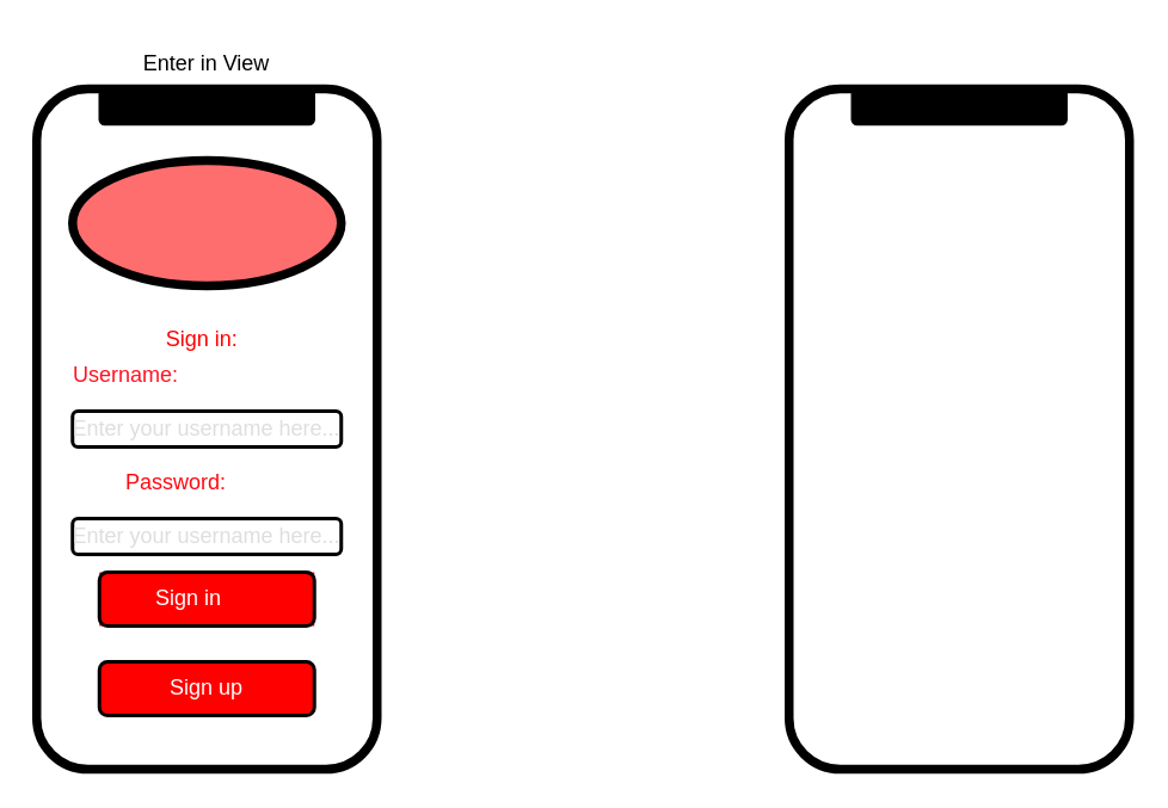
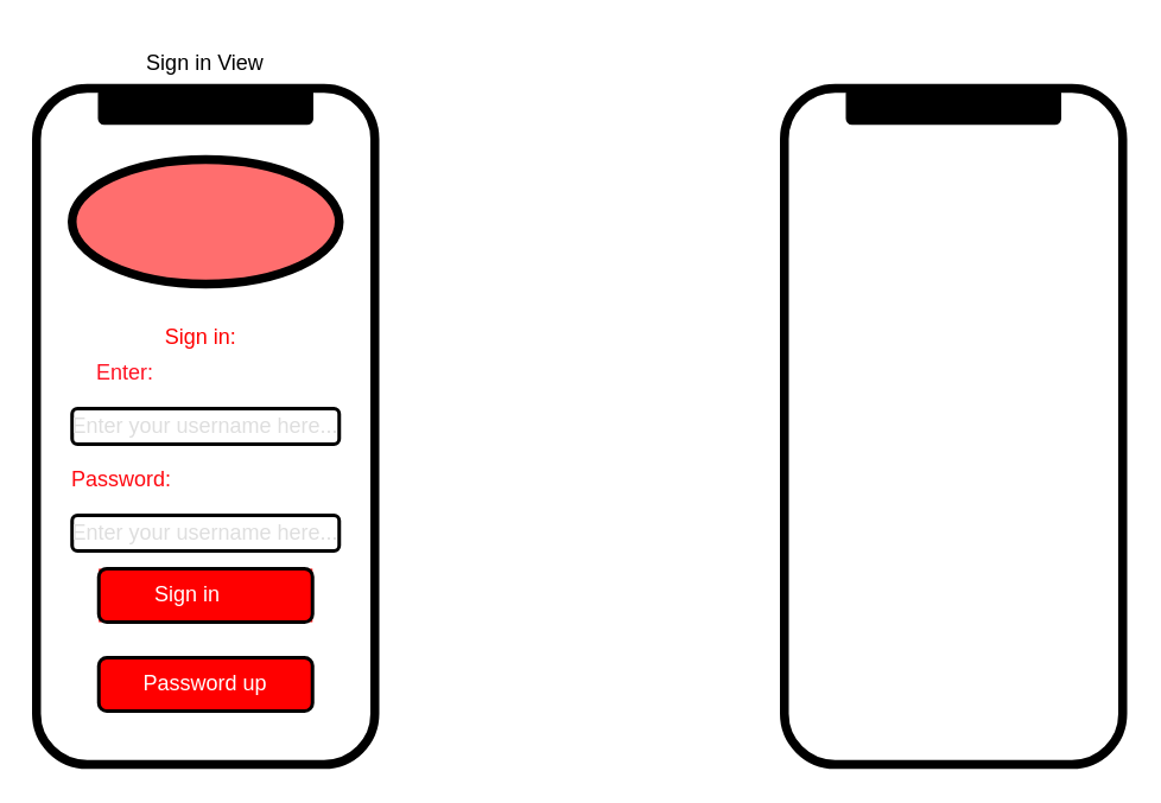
- <mxCell id="2" value="Enter in View" style="text;html=1;strokeColor=none;fillColor=none;align=center;verticalAlign=middle;whiteSpace=wrap;rounded=0;" vertex="1" parent="1"><mxGeometry x="50" y="20" width="130" height="29" as="geometry" /></mxCell>
+ <mxCell id="2" value="Sign in View" style="text;html=1;strokeColor=none;fillColor=none;align=center;verticalAlign=middle;whiteSpace=wrap;rounded=0;" vertex="1" parent="1"><mxGeometry x="50" y="20" width="130" height="29" as="geometry" /></mxCell>
- <mxCell id="9" value="&lt;font color=&quot;#ff1222&quot;&gt;Username:&lt;/font&gt;" style="text;html=1;strokeColor=none;fillColor=none;align=center;verticalAlign=middle;whiteSpace=wrap;rounded=0;" vertex="1" parent="3"><mxGeometry x="30" y="150" width="40" height="20" as="geometry" /></mxCell>
+ <mxCell id="9" value="&lt;font color=&quot;#ff1222&quot;&gt;Enter:&lt;/font&gt;" style="text;html=1;strokeColor=none;fillColor=none;align=center;verticalAlign=middle;whiteSpace=wrap;rounded=0;" vertex="1" parent="3"><mxGeometry x="30" y="150" width="40" height="20" as="geometry" /></mxCell>
- <mxCell id="10" value="&lt;font color=&quot;#ff0810&quot;&gt;Password:&lt;/font&gt;" style="text;html=1;strokeColor=none;fillColor=none;align=center;verticalAlign=middle;whiteSpace=wrap;rounded=0;" vertex="1" parent="3"><mxGeometry x="57.5" y="210" width="40" height="20" as="geometry" /></mxCell>
+ <mxCell id="10" value="&lt;font color=&quot;#ff0810&quot;&gt;Password:&lt;/font&gt;" style="text;html=1;strokeColor=none;fillColor=none;align=center;verticalAlign=middle;whiteSpace=wrap;rounded=0;" vertex="1" parent="3"><mxGeometry x="27.5" y="210" width="40" height="20" as="geometry" /></mxCell>
- <mxCell id="18" value="&lt;font color=&quot;#ffffff&quot;&gt;Sign up&lt;/font&gt;" style="text;html=1;strokeColor=none;fillColor=none;align=center;verticalAlign=middle;whiteSpace=wrap;rounded=0;" vertex="1" parent="16"><mxGeometry x="15" y="5" width="90" height="20" as="geometry" /></mxCell>
+ <mxCell id="18" value="&lt;font color=&quot;#ffffff&quot;&gt;Password up&lt;/font&gt;" style="text;html=1;strokeColor=none;fillColor=none;align=center;verticalAlign=middle;whiteSpace=wrap;rounded=0;" vertex="1" parent="16"><mxGeometry x="15" y="5" width="90" height="20" as="geometry" /></mxCell>
